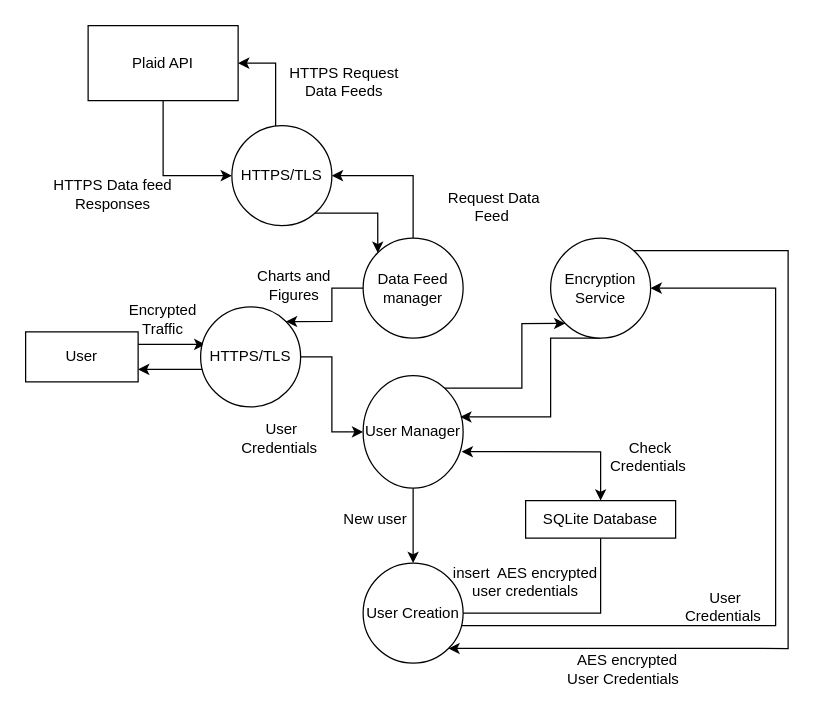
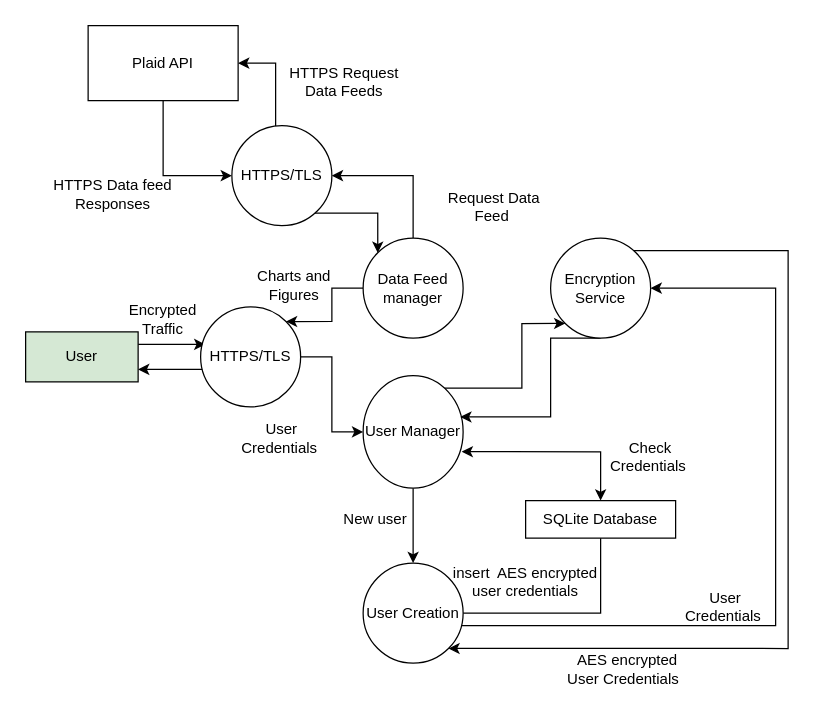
- <mxCell id="3" value="User" style="rounded=0;whiteSpace=wrap;html=1;" vertex="1" parent="1"><mxGeometry y="265" width="90" height="40" as="geometry" x="20" /></mxCell>
+ <mxCell id="3" value="User" style="rounded=0;whiteSpace=wrap;html=1;fillColor=#d5e8d4;" vertex="1" parent="1"><mxGeometry y="265" width="90" height="40" as="geometry" x="20" /></mxCell>
